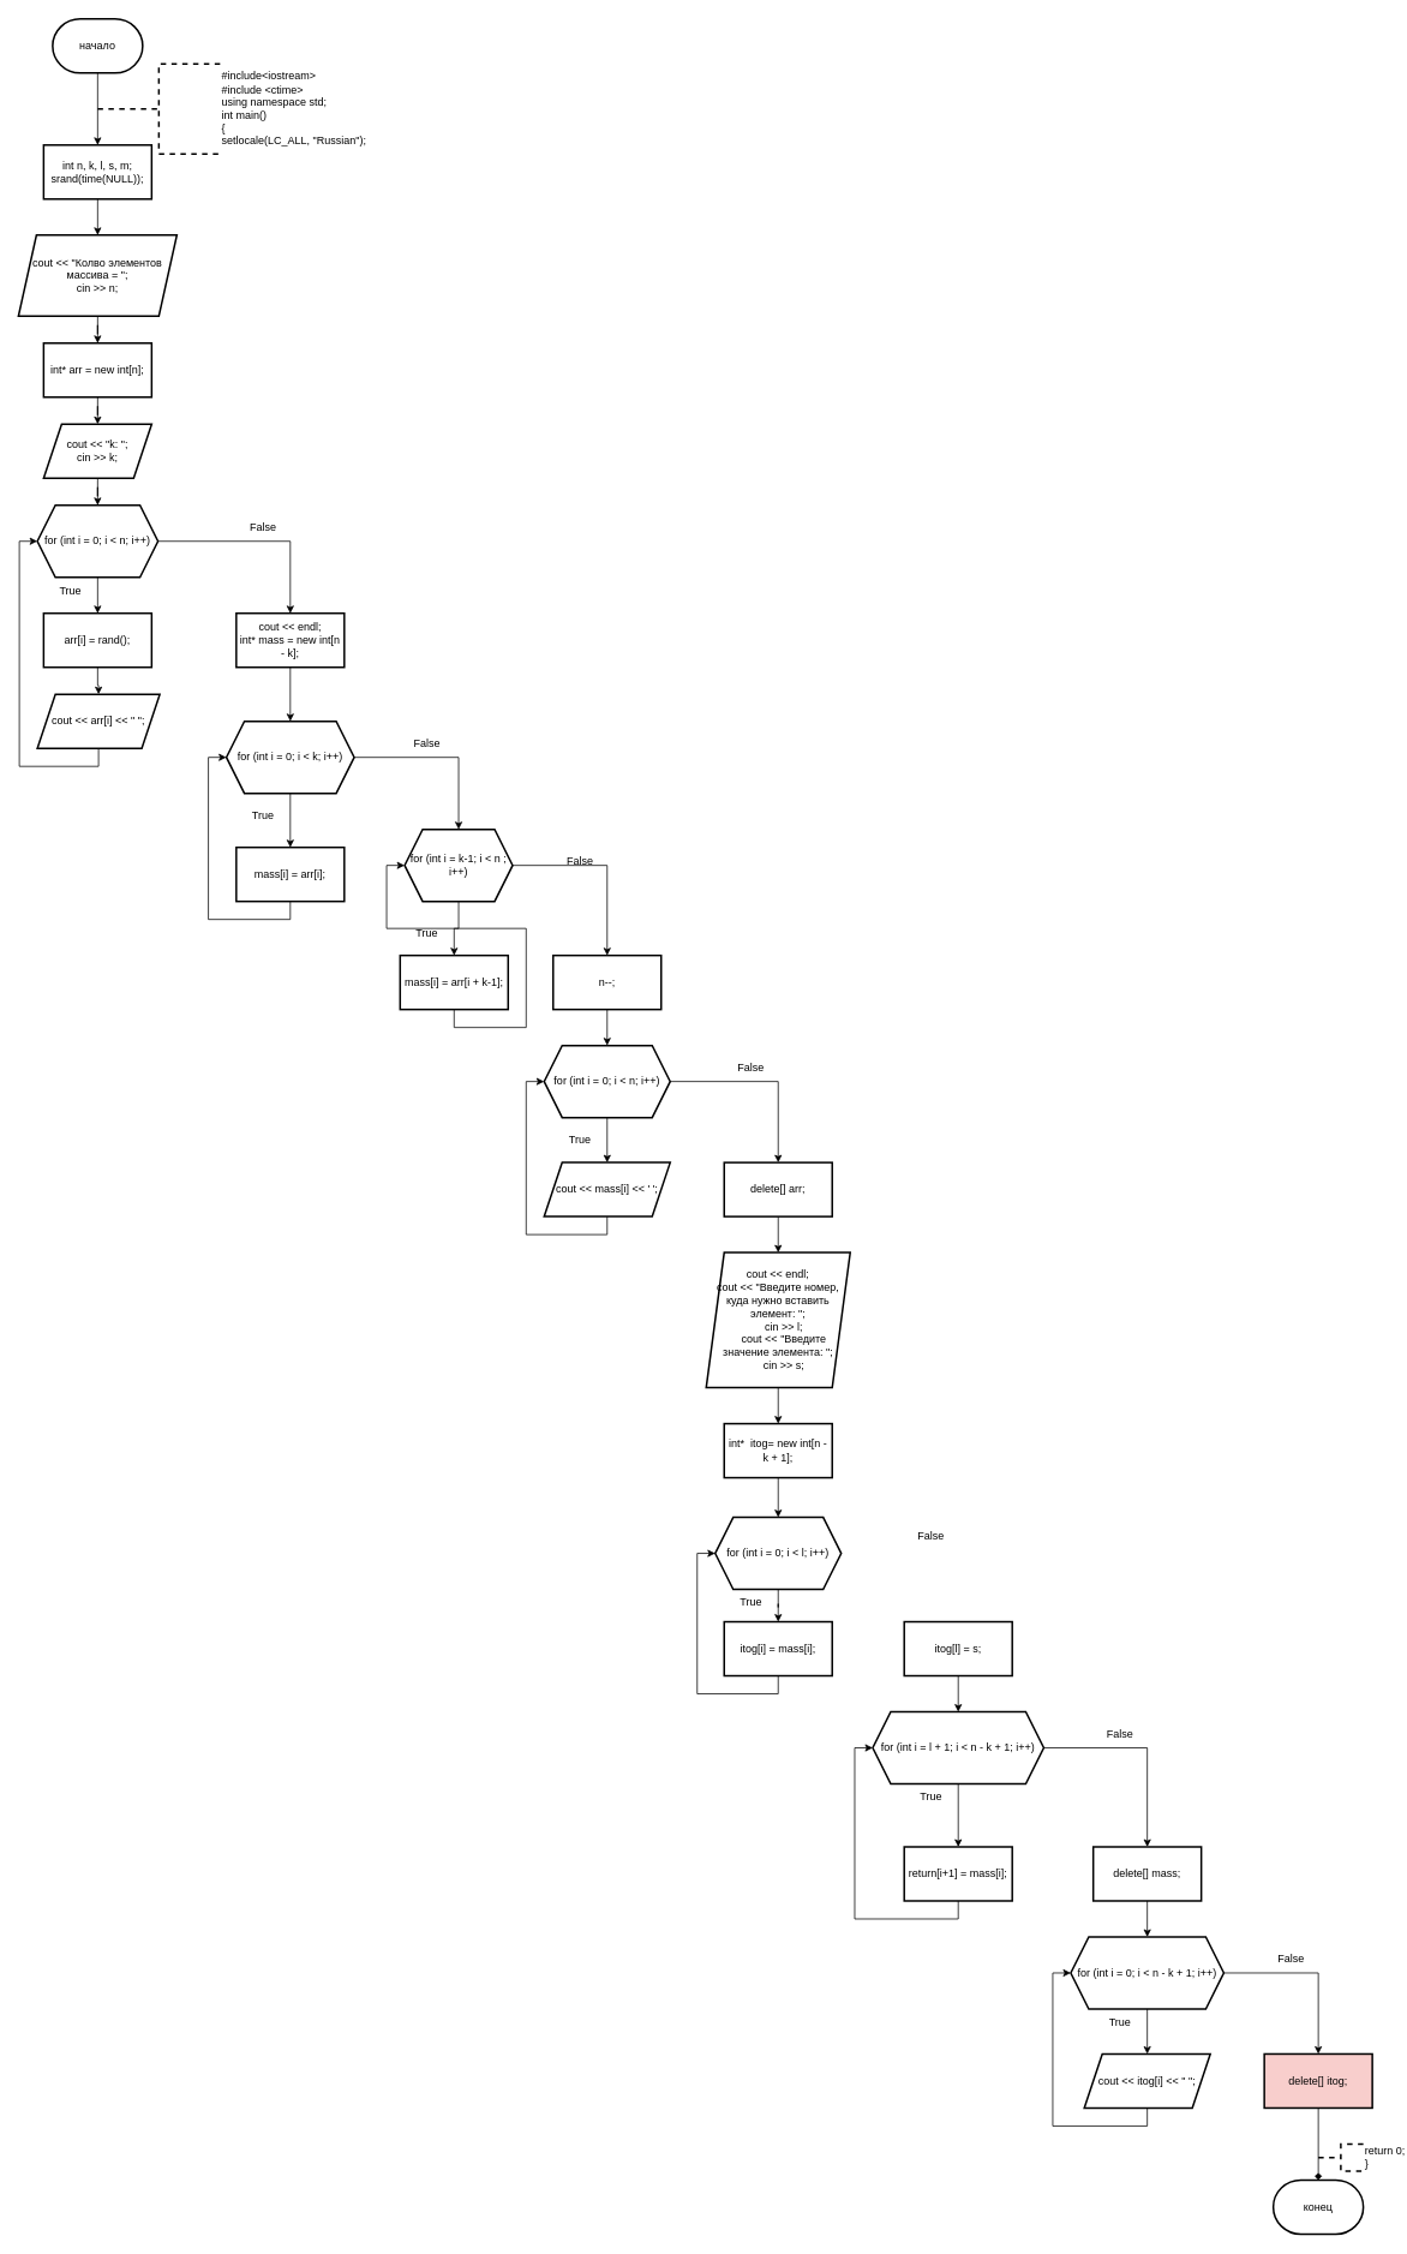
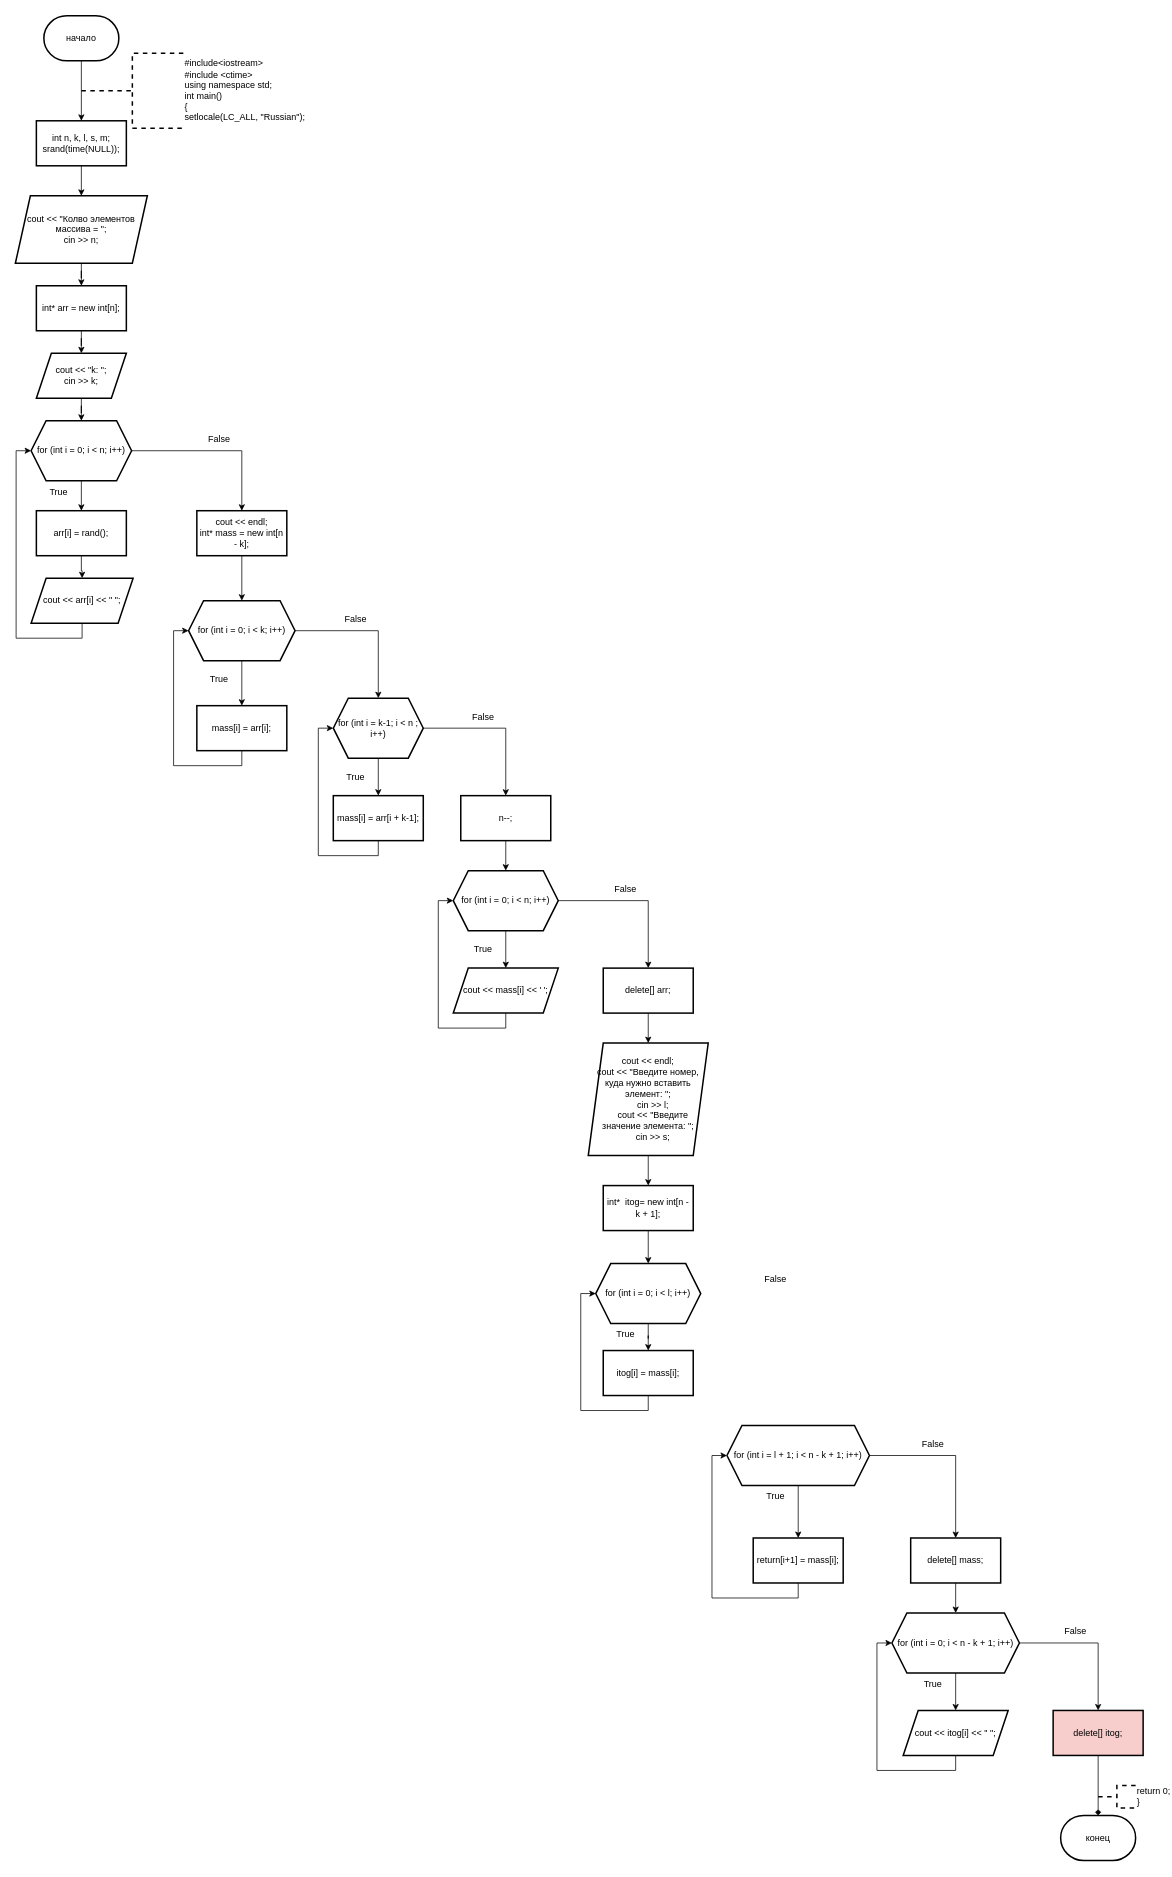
- <mxCell id="29" value="for (int i = k-1; i &amp;lt; n ; i++)" style="shape=hexagon;perimeter=hexagonPerimeter2;whiteSpace=wrap;html=1;fixedSize=1;strokeWidth=2;" vertex="1" parent="1"><mxGeometry x="449" y="920" width="120" height="80" as="geometry" /></mxCell>
+ <mxCell id="29" value="for (int i = k-1; i &amp;lt; n ; i++)" style="shape=hexagon;perimeter=hexagonPerimeter2;whiteSpace=wrap;html=1;fixedSize=1;strokeWidth=2;" vertex="1" parent="1"><mxGeometry x="444" y="930" width="120" height="80" as="geometry" /></mxCell>
- <mxCell id="50" value="itog[l] = s;" style="whiteSpace=wrap;html=1;strokeWidth=2;" vertex="1" parent="1"><mxGeometry x="1004" y="1800" width="120" height="60" as="geometry" /></mxCell>
- <mxCell id="49" value="" style="edgeStyle=orthogonalEdgeStyle;rounded=0;orthogonalLoop=1;jettySize=auto;html=1;" edge="1" parent="1" source="50" target="53"><mxGeometry relative="1" as="geometry" /></mxCell>
